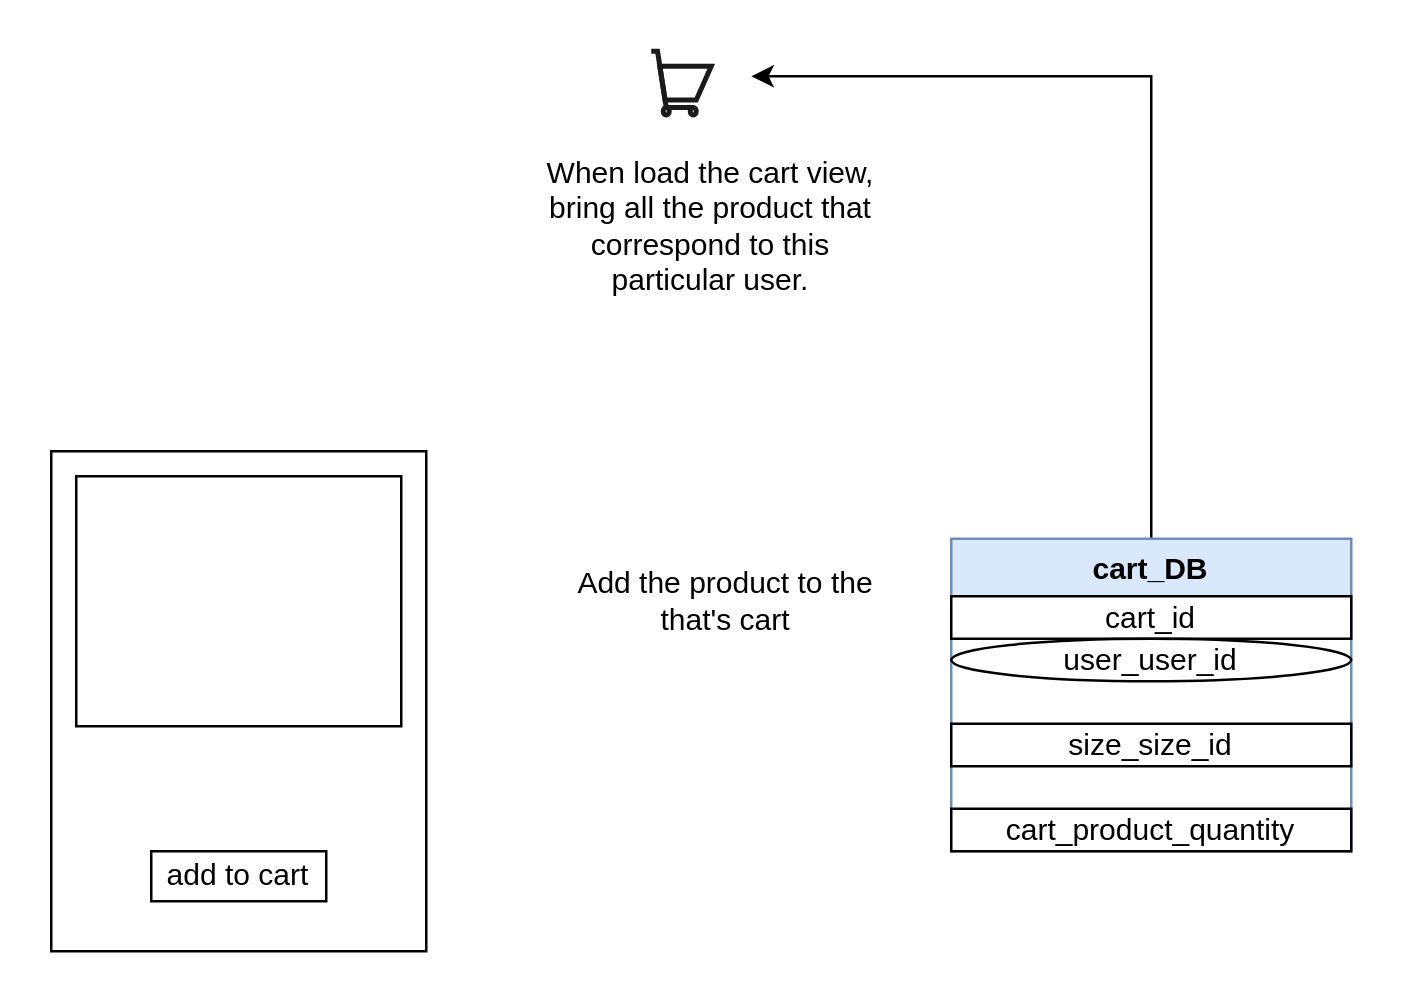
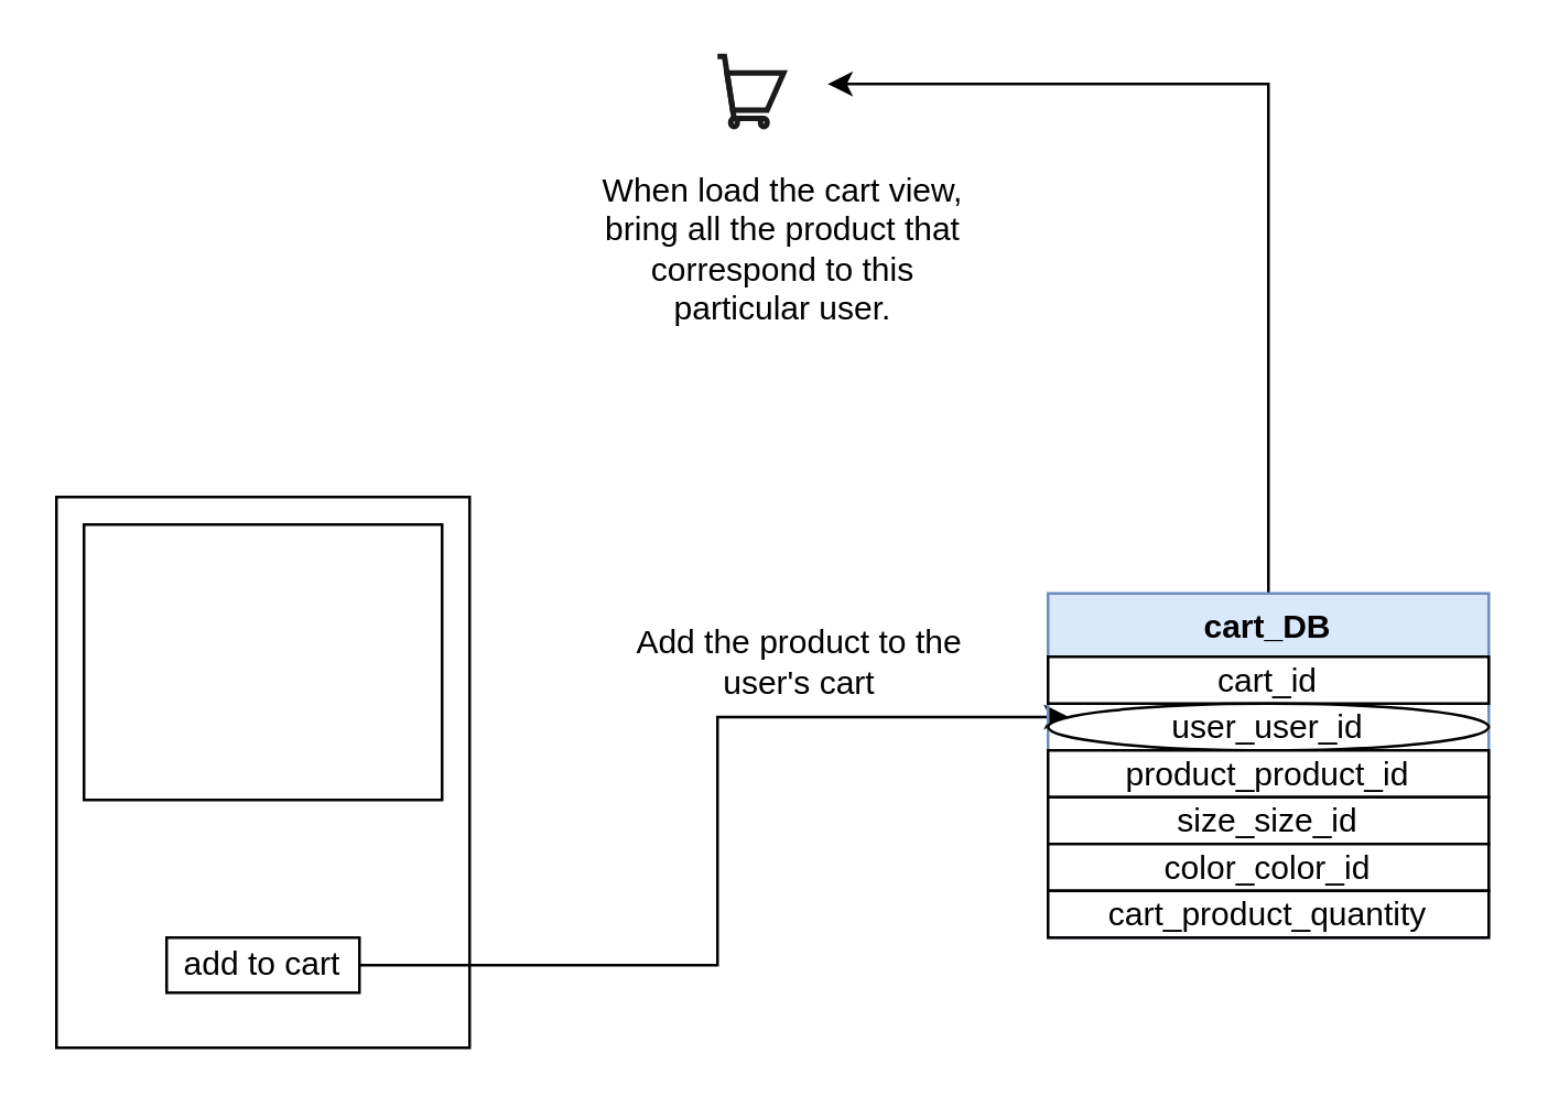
- <mxCell id="14" value="Add the product to the that's cart" style="text;html=1;strokeColor=none;fillColor=none;align=center;verticalAlign=middle;whiteSpace=wrap;rounded=0;" vertex="1" parent="1"><mxGeometry x="220" y="225" width="140" height="30" as="geometry" /></mxCell>
+ <mxCell id="14" value="Add the product to the user's cart" style="text;html=1;strokeColor=none;fillColor=none;align=center;verticalAlign=middle;whiteSpace=wrap;rounded=0;" vertex="1" parent="1"><mxGeometry x="220" y="225" width="140" height="30" as="geometry" /></mxCell>
+ <mxCell id="10" value="product_product_id" style="rounded=0;whiteSpace=wrap;html=1;" vertex="1" parent="7"><mxGeometry y="57" width="160" height="17" as="geometry" /></mxCell>
+ <mxCell id="4" style="edgeStyle=orthogonalEdgeStyle;rounded=0;orthogonalLoop=1;jettySize=auto;html=1;entryX=0;entryY=0.25;entryDx=0;entryDy=0;" edge="1" parent="1" source="5" target="9"><mxGeometry relative="1" as="geometry"><mxPoint x="340" y="260" as="targetPoint" /><Array as="points"><mxPoint x="260" y="350" /><mxPoint x="260" y="259" /></Array></mxGeometry></mxCell>
+ <mxCell id="12" value="color_color_id" style="rounded=0;whiteSpace=wrap;html=1;" vertex="1" parent="7"><mxGeometry y="91" width="160" height="17" as="geometry" /></mxCell>
